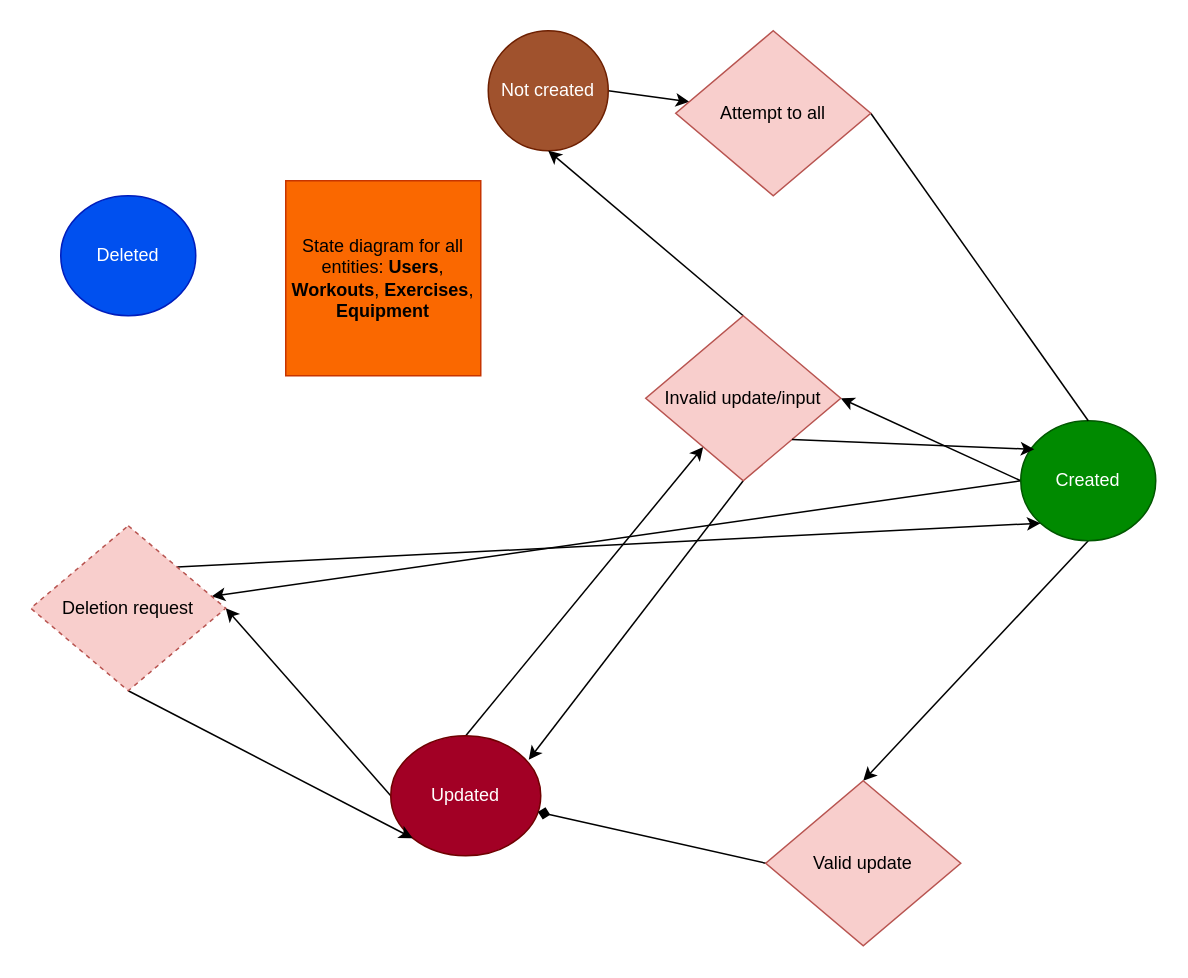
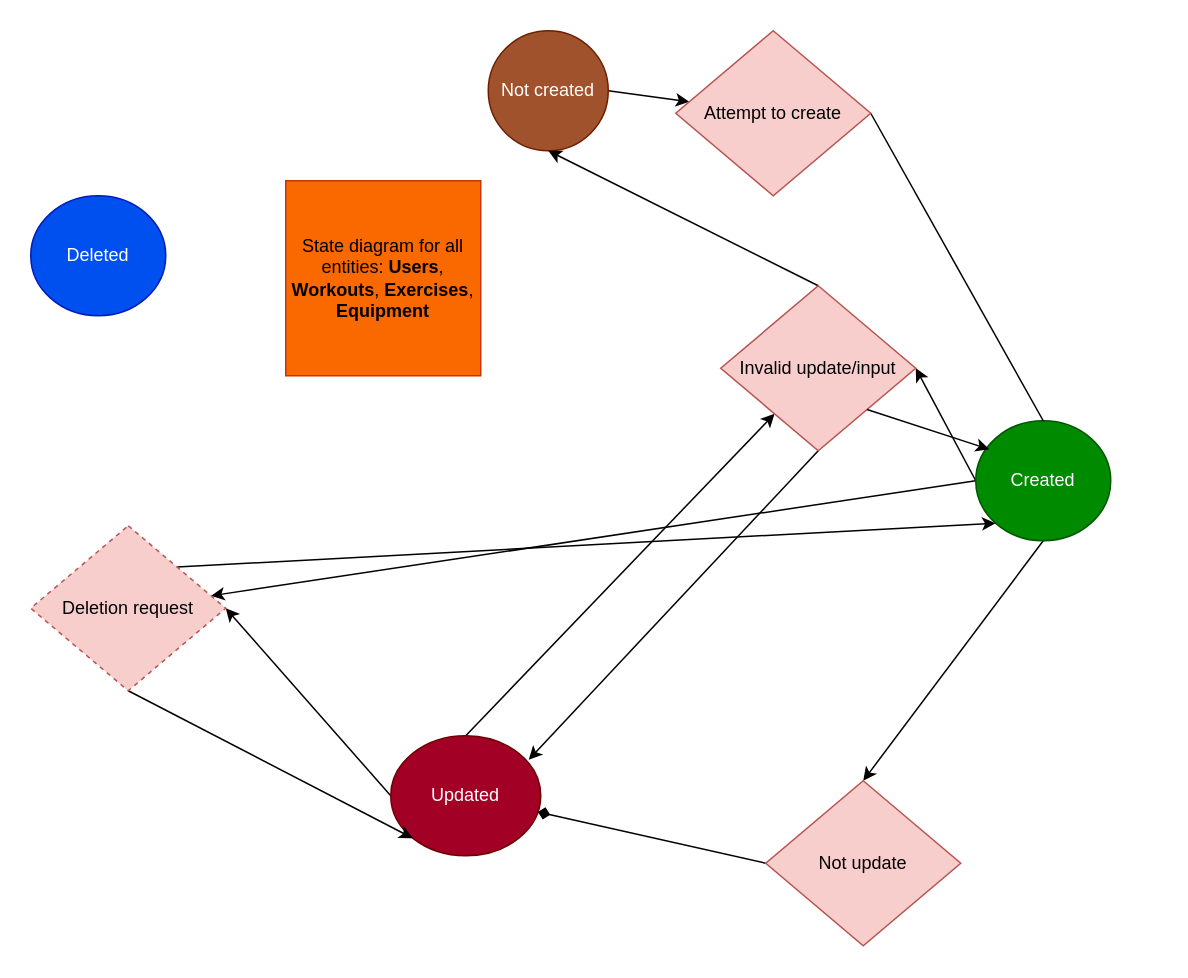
- <mxCell id="14" value="Attempt to all" style="rhombus;whiteSpace=wrap;html=1;fillColor=#f8cecc;strokeColor=#b85450;" vertex="1" parent="1"><mxGeometry x="450" y="20" width="130" height="110" as="geometry" /></mxCell>
+ <mxCell id="14" value="Attempt to create" style="rhombus;whiteSpace=wrap;html=1;fillColor=#f8cecc;strokeColor=#b85450;" vertex="1" parent="1"><mxGeometry x="450" y="20" width="130" height="110" as="geometry" /></mxCell>
- <mxCell id="4" value="Deleted" style="ellipse;whiteSpace=wrap;html=1;fillColor=#0050ef;fontColor=#ffffff;strokeColor=#001DBC;" vertex="1" parent="1"><mxGeometry x="40" y="130" width="90" height="80" as="geometry" /></mxCell>
+ <mxCell id="4" value="Deleted" style="ellipse;whiteSpace=wrap;html=1;fillColor=#0050ef;fontColor=#ffffff;strokeColor=#001DBC;" vertex="1" parent="1"><mxGeometry x="20" y="130" width="90" height="80" as="geometry" /></mxCell>
- <mxCell id="19" value="Invalid update/input" style="rhombus;whiteSpace=wrap;html=1;fillColor=#f8cecc;strokeColor=#b85450;" vertex="1" parent="1"><mxGeometry x="430" y="210" width="130" height="110" as="geometry" /></mxCell>
+ <mxCell id="19" value="Invalid update/input" style="rhombus;whiteSpace=wrap;html=1;fillColor=#f8cecc;strokeColor=#b85450;" vertex="1" parent="1"><mxGeometry x="480" y="190" width="130" height="110" as="geometry" /></mxCell>
- <mxCell id="8" value="Created" style="ellipse;whiteSpace=wrap;html=1;fillColor=#008a00;fontColor=#ffffff;strokeColor=#005700;" vertex="1" parent="1"><mxGeometry x="680" y="280" width="90" height="80" as="geometry" /></mxCell>
+ <mxCell id="8" value="Created" style="ellipse;whiteSpace=wrap;html=1;fillColor=#008a00;fontColor=#ffffff;strokeColor=#005700;" vertex="1" parent="1"><mxGeometry x="650" y="280" width="90" height="80" as="geometry" /></mxCell>
- <mxCell id="16" value="Valid update" style="rhombus;whiteSpace=wrap;html=1;fillColor=#f8cecc;strokeColor=#b85450;" vertex="1" parent="1"><mxGeometry x="510" y="520" width="130" height="110" as="geometry" /></mxCell>
+ <mxCell id="16" value="Not update" style="rhombus;whiteSpace=wrap;html=1;fillColor=#f8cecc;strokeColor=#b85450;" vertex="1" parent="1"><mxGeometry x="510" y="520" width="130" height="110" as="geometry" /></mxCell>
